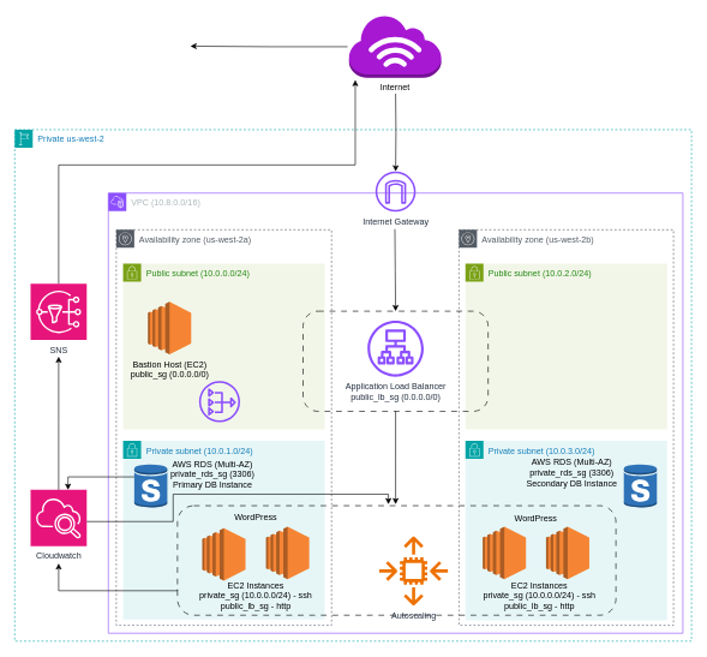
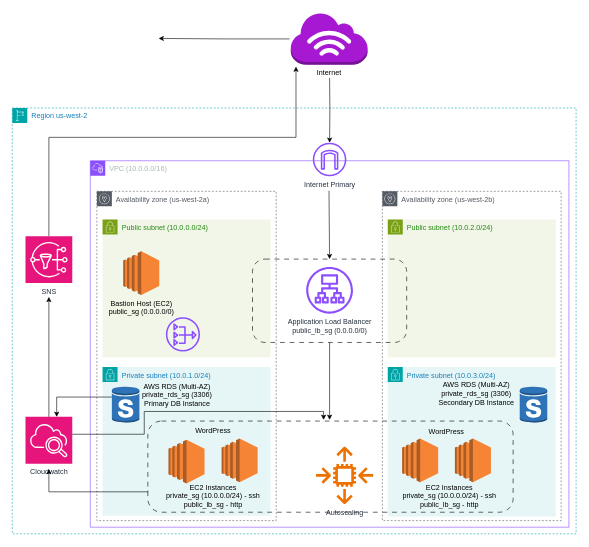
- <mxCell id="3" value="Private us-west-2" style="points=[[0,0],[0.25,0],[0.5,0],[0.75,0],[1,0],[1,0.25],[1,0.5],[1,0.75],[1,1],[0.75,1],[0.5,1],[0.25,1],[0,1],[0,0.75],[0,0.5],[0,0.25]];outlineConnect=0;gradientColor=none;html=1;whiteSpace=wrap;fontSize=12;fontStyle=0;container=0;pointerEvents=0;collapsible=0;recursiveResize=0;shape=mxgraph.aws4.group;grIcon=mxgraph.aws4.group_region;strokeColor=#00A4A6;fillColor=none;verticalAlign=top;align=left;spacingLeft=30;fontColor=#147EBA;dashed=1;" parent="2" vertex="1"><mxGeometry y="159" width="940" height="710" as="geometry" /></mxCell>
+ <mxCell id="3" value="Region us-west-2" style="points=[[0,0],[0.25,0],[0.5,0],[0.75,0],[1,0],[1,0.25],[1,0.5],[1,0.75],[1,1],[0.75,1],[0.5,1],[0.25,1],[0,1],[0,0.75],[0,0.5],[0,0.25]];outlineConnect=0;gradientColor=none;html=1;whiteSpace=wrap;fontSize=12;fontStyle=0;container=0;pointerEvents=0;collapsible=0;recursiveResize=0;shape=mxgraph.aws4.group;grIcon=mxgraph.aws4.group_region;strokeColor=#00A4A6;fillColor=none;verticalAlign=top;align=left;spacingLeft=30;fontColor=#147EBA;dashed=1;" parent="2" vertex="1"><mxGeometry y="159" width="940" height="710" as="geometry" /></mxCell>
- <mxCell id="8" value="VPC (10.8.0.0/16)" style="points=[[0,0],[0.25,0],[0.5,0],[0.75,0],[1,0],[1,0.25],[1,0.5],[1,0.75],[1,1],[0.75,1],[0.5,1],[0.25,1],[0,1],[0,0.75],[0,0.5],[0,0.25]];outlineConnect=0;gradientColor=none;html=1;whiteSpace=wrap;fontSize=12;fontStyle=0;container=0;pointerEvents=0;collapsible=0;recursiveResize=0;shape=mxgraph.aws4.group;grIcon=mxgraph.aws4.group_vpc2;strokeColor=#8C4FFF;fillColor=none;verticalAlign=top;align=left;spacingLeft=30;fontColor=#AAB7B8;dashed=0;" parent="2" vertex="1"><mxGeometry x="130" y="247" width="798" height="611" as="geometry" /></mxCell>
+ <mxCell id="8" value="VPC (10.0.0.0/16)" style="points=[[0,0],[0.25,0],[0.5,0],[0.75,0],[1,0],[1,0.25],[1,0.5],[1,0.75],[1,1],[0.75,1],[0.5,1],[0.25,1],[0,1],[0,0.75],[0,0.5],[0,0.25]];outlineConnect=0;gradientColor=none;html=1;whiteSpace=wrap;fontSize=12;fontStyle=0;container=0;pointerEvents=0;collapsible=0;recursiveResize=0;shape=mxgraph.aws4.group;grIcon=mxgraph.aws4.group_vpc2;strokeColor=#8C4FFF;fillColor=none;verticalAlign=top;align=left;spacingLeft=30;fontColor=#AAB7B8;dashed=0;" parent="2" vertex="1"><mxGeometry x="130" y="247" width="798" height="611" as="geometry" /></mxCell>
- <mxCell id="10" value="Internet Gateway" style="sketch=0;outlineConnect=0;fontColor=#232F3E;gradientColor=none;fillColor=#8C4FFF;strokeColor=none;dashed=0;verticalLabelPosition=bottom;verticalAlign=top;align=center;html=1;fontSize=12;fontStyle=0;aspect=fixed;pointerEvents=1;shape=mxgraph.aws4.internet_gateway;container=0;" parent="2" vertex="1"><mxGeometry x="501" y="217" width="56" height="56" as="geometry" /></mxCell>
+ <mxCell id="10" value="Internet Primary" style="sketch=0;outlineConnect=0;fontColor=#232F3E;gradientColor=none;fillColor=#8C4FFF;strokeColor=none;dashed=0;verticalLabelPosition=bottom;verticalAlign=top;align=center;html=1;fontSize=12;fontStyle=0;aspect=fixed;pointerEvents=1;shape=mxgraph.aws4.internet_gateway;container=0;" parent="2" vertex="1"><mxGeometry x="501" y="217" width="56" height="56" as="geometry" /></mxCell>
- <mxCell id="11" value="Cloudwatch" style="sketch=0;points=[[0,0,0],[0.25,0,0],[0.5,0,0],[0.75,0,0],[1,0,0],[0,1,0],[0.25,1,0],[0.5,1,0],[0.75,1,0],[1,1,0],[0,0.25,0],[0,0.5,0],[0,0.75,0],[1,0.25,0],[1,0.5,0],[1,0.75,0]];points=[[0,0,0],[0.25,0,0],[0.5,0,0],[0.75,0,0],[1,0,0],[0,1,0],[0.25,1,0],[0.5,1,0],[0.75,1,0],[1,1,0],[0,0.25,0],[0,0.5,0],[0,0.75,0],[1,0.25,0],[1,0.5,0],[1,0.75,0]];outlineConnect=0;fontColor=#232F3E;fillColor=#E7157B;strokeColor=#ffffff;dashed=0;verticalLabelPosition=bottom;verticalAlign=top;align=center;html=1;fontSize=12;fontStyle=0;aspect=fixed;shape=mxgraph.aws4.resourceIcon;resIcon=mxgraph.aws4.cloudwatch_2;container=0;" parent="2" vertex="1"><mxGeometry x="22" y="659" width="78" height="78" as="geometry" /></mxCell>
+ <mxCell id="11" value="Cloudwatch" style="sketch=0;points=[[0,0,0],[0.25,0,0],[0.5,0,0],[0.75,0,0],[1,0,0],[0,1,0],[0.25,1,0],[0.5,1,0],[0.75,1,0],[1,1,0],[0,0.25,0],[0,0.5,0],[0,0.75,0],[1,0.25,0],[1,0.5,0],[1,0.75,0]];points=[[0,0,0],[0.25,0,0],[0.5,0,0],[0.75,0,0],[1,0,0],[0,1,0],[0.25,1,0],[0.5,1,0],[0.75,1,0],[1,1,0],[0,0.25,0],[0,0.5,0],[0,0.75,0],[1,0.25,0],[1,0.5,0],[1,0.75,0]];outlineConnect=0;fontColor=#232F3E;fillColor=#E7157B;strokeColor=#ffffff;dashed=0;verticalLabelPosition=bottom;verticalAlign=top;align=center;html=1;fontSize=12;fontStyle=0;aspect=fixed;shape=mxgraph.aws4.resourceIcon;resIcon=mxgraph.aws4.cloudwatch_2;container=0;" parent="2" vertex="1"><mxGeometry x="22" y="674" width="78" height="78" as="geometry" /></mxCell>
